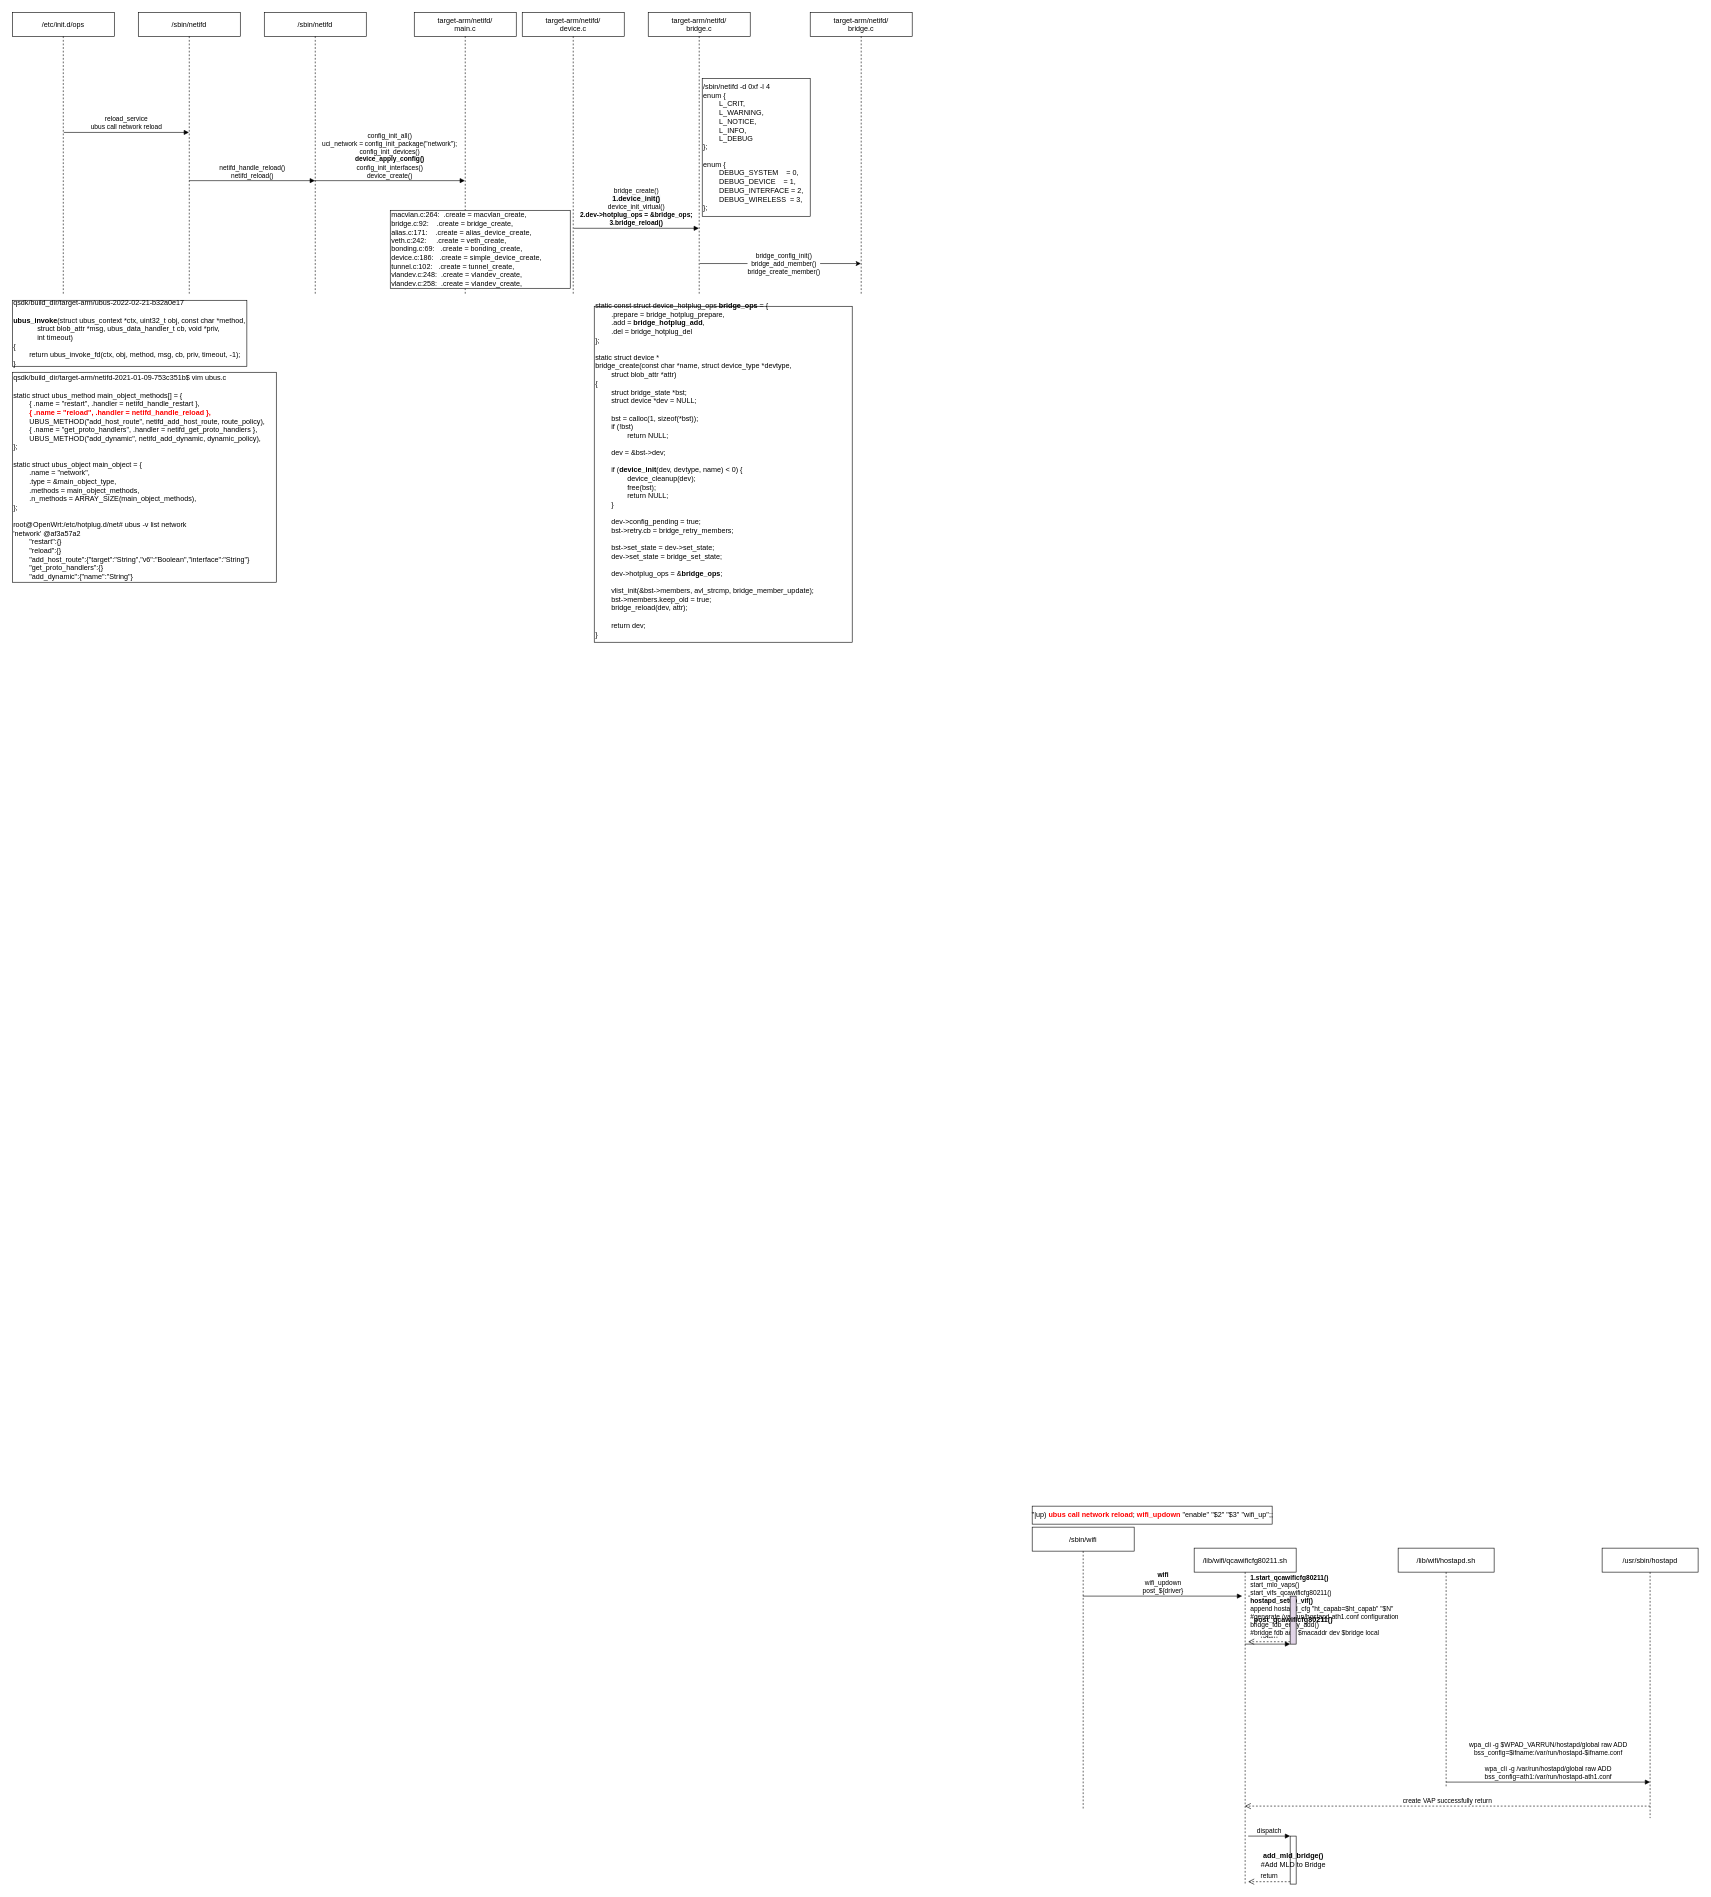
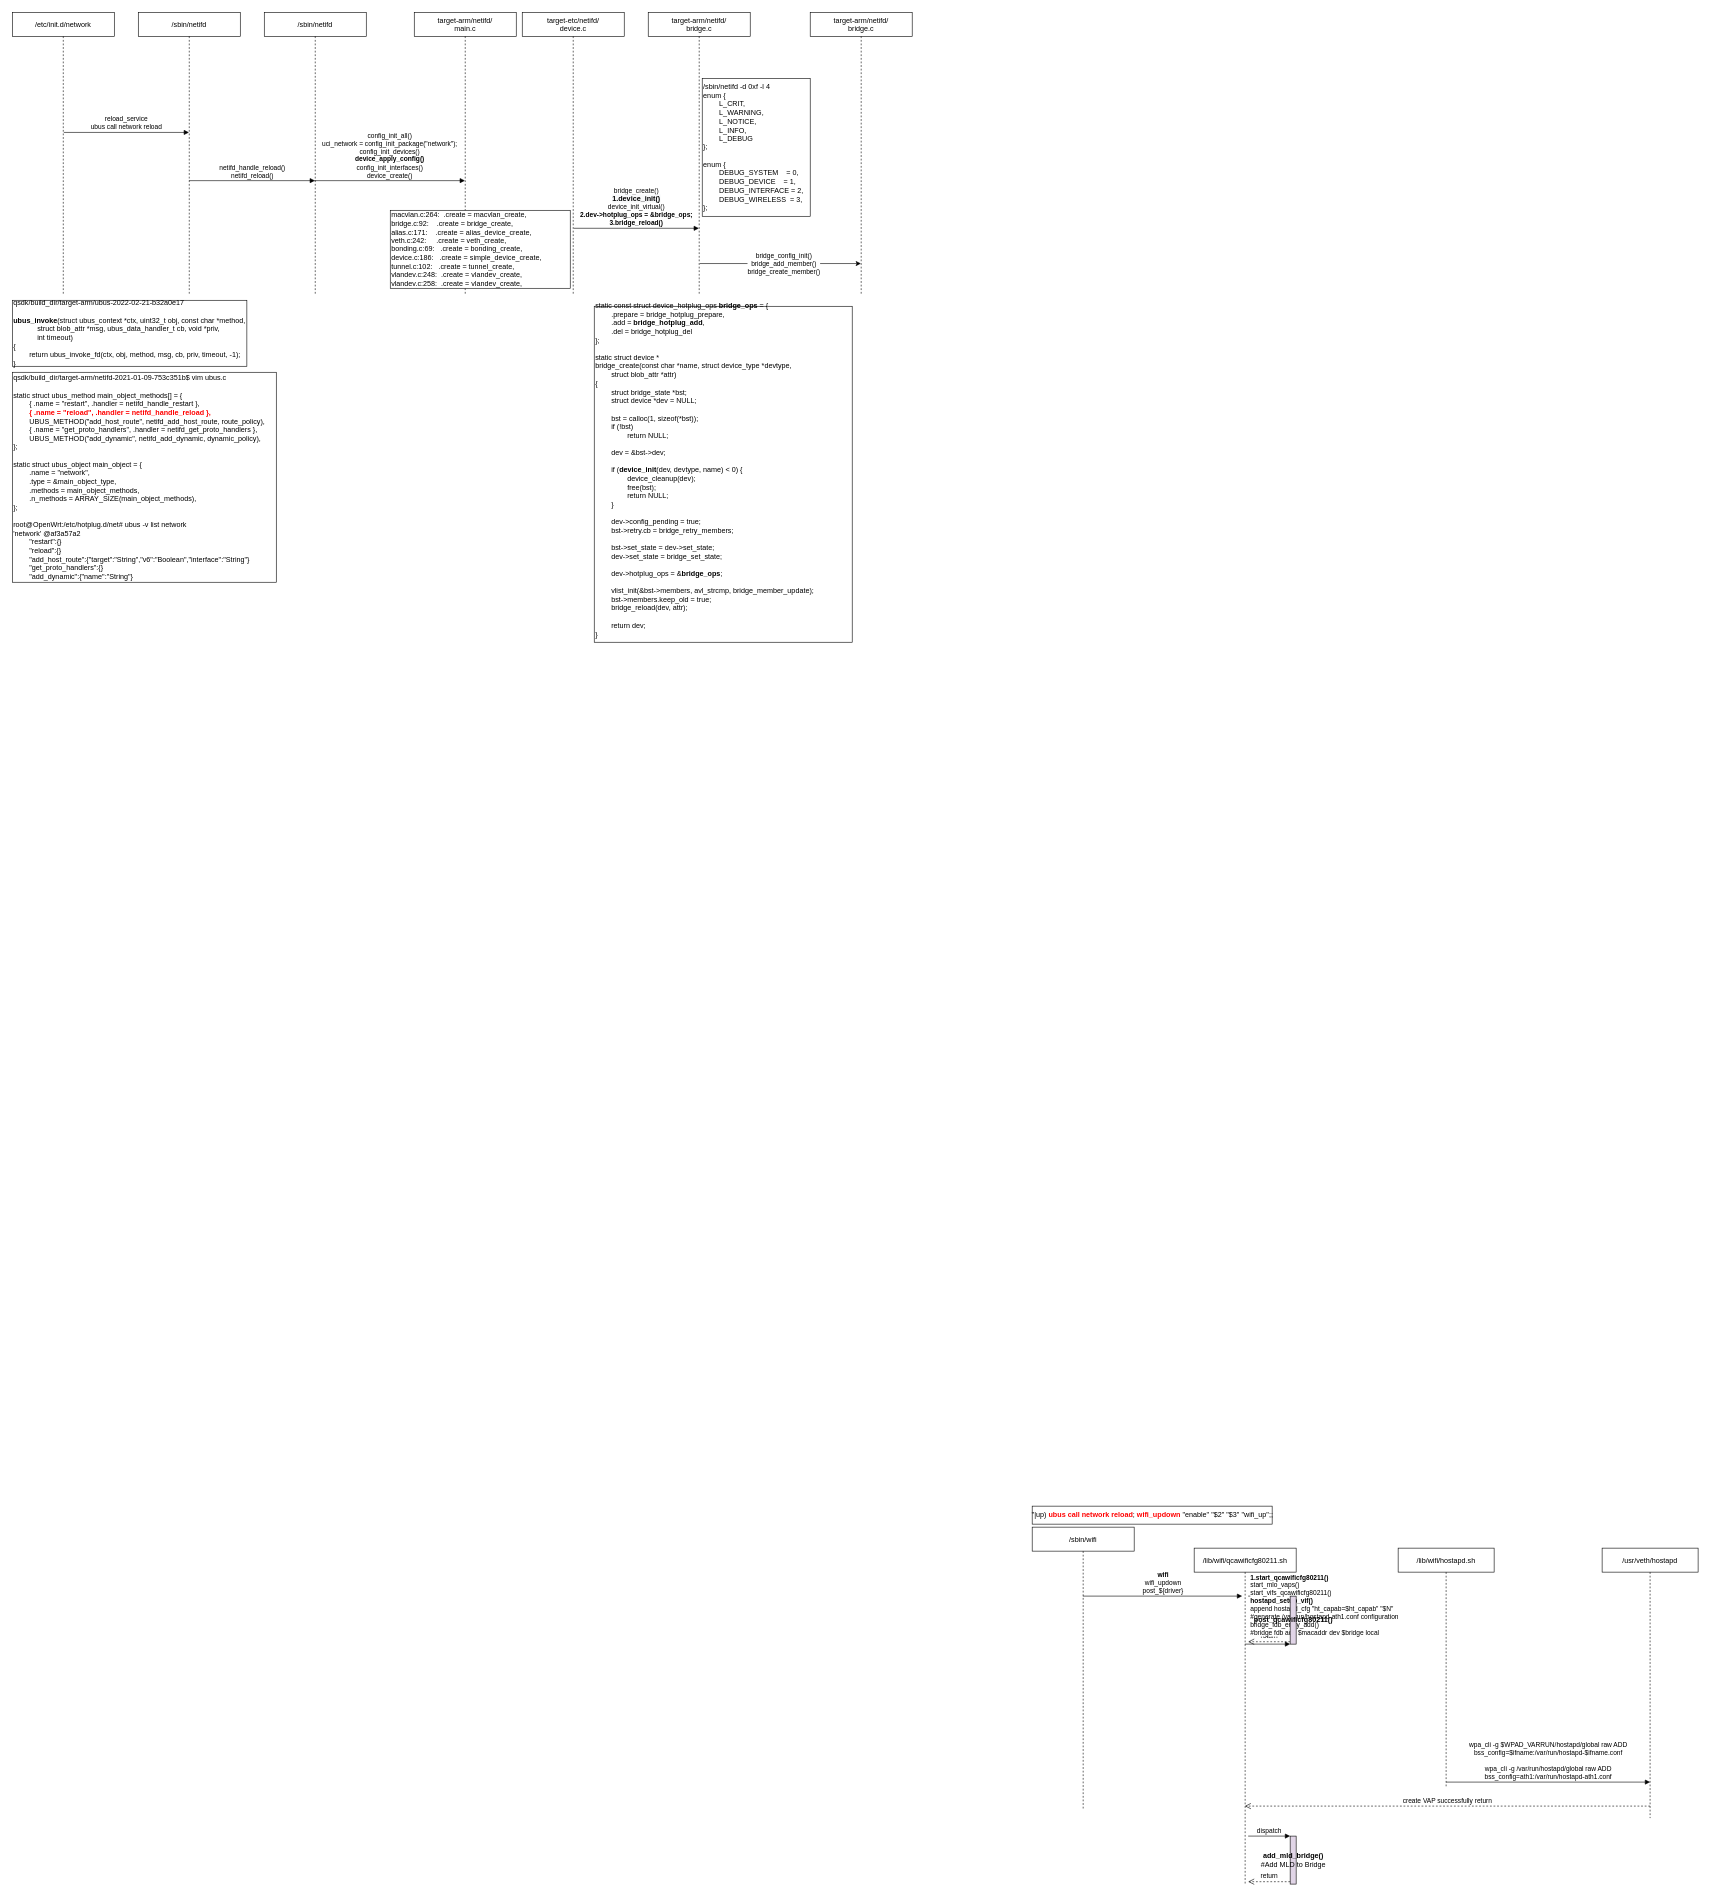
- <mxCell id="36" value="target-arm/netifd/&#10;device.c" style="shape=umlLifeline;perimeter=lifelinePerimeter;container=1;collapsible=0;recursiveResize=0;rounded=0;shadow=0;strokeWidth=1;" parent="1" vertex="1"><mxGeometry x="870" y="20" width="170" height="470" as="geometry" /></mxCell>
+ <mxCell id="36" value="target-etc/netifd/&#10;device.c" style="shape=umlLifeline;perimeter=lifelinePerimeter;container=1;collapsible=0;recursiveResize=0;rounded=0;shadow=0;strokeWidth=1;" parent="1" vertex="1"><mxGeometry x="870" y="20" width="170" height="470" as="geometry" /></mxCell>
- <mxCell id="19" value="/etc/init.d/ops" style="shape=umlLifeline;perimeter=lifelinePerimeter;container=1;collapsible=0;recursiveResize=0;rounded=0;shadow=0;strokeWidth=1;" parent="1" vertex="1"><mxGeometry x="20" y="20" width="170" height="470" as="geometry" /></mxCell>
+ <mxCell id="19" value="/etc/init.d/network" style="shape=umlLifeline;perimeter=lifelinePerimeter;container=1;collapsible=0;recursiveResize=0;rounded=0;shadow=0;strokeWidth=1;" parent="1" vertex="1"><mxGeometry x="20" y="20" width="170" height="470" as="geometry" /></mxCell>
- <mxCell id="13" value="/usr/sbin/hostapd" style="shape=umlLifeline;perimeter=lifelinePerimeter;container=1;collapsible=0;recursiveResize=0;rounded=0;shadow=0;strokeWidth=1;" parent="1" vertex="1"><mxGeometry x="2670" y="2580" width="160" height="450" as="geometry" /></mxCell>
+ <mxCell id="13" value="/usr/veth/hostapd" style="shape=umlLifeline;perimeter=lifelinePerimeter;container=1;collapsible=0;recursiveResize=0;rounded=0;shadow=0;strokeWidth=1;" parent="1" vertex="1"><mxGeometry x="2670" y="2580" width="160" height="450" as="geometry" /></mxCell>
- <mxCell id="5" value="&lt;b&gt;add_mld_bridge()&lt;/b&gt; &lt;br&gt;#Add MLD to Bridge" style="html=1;points=[];perimeter=orthogonalPerimeter;align=center;" parent="2" vertex="1"><mxGeometry x="160" y="480" width="10" height="80" as="geometry" /></mxCell>
+ <mxCell id="5" value="&lt;b&gt;add_mld_bridge()&lt;/b&gt; &lt;br&gt;#Add MLD to Bridge" style="html=1;points=[];perimeter=orthogonalPerimeter;align=center;fillColor=#e1d5e7;" parent="2" vertex="1"><mxGeometry x="160" y="480" width="10" height="80" as="geometry" /></mxCell>
